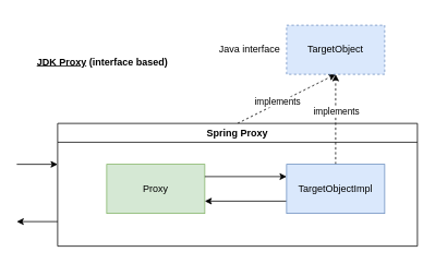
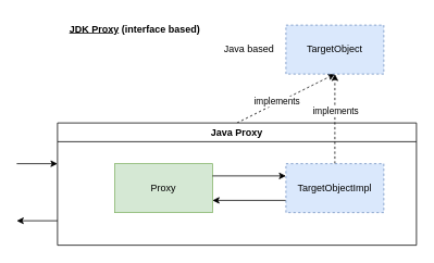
- <mxCell id="14" value="Java interface" style="text;html=1;strokeColor=none;fillColor=none;align=center;verticalAlign=middle;whiteSpace=wrap;rounded=0;" parent="1" vertex="1"><mxGeometry x="260" y="45" width="90" height="30" as="geometry" /></mxCell>
+ <mxCell id="14" value="Java based" style="text;html=1;strokeColor=none;fillColor=none;align=center;verticalAlign=middle;whiteSpace=wrap;rounded=0;" parent="1" vertex="1"><mxGeometry x="260" y="45" width="90" height="30" as="geometry" /></mxCell>
- <mxCell id="15" value="&lt;b&gt;&lt;u&gt;JDK Proxy&lt;/u&gt; (interface based)&lt;/b&gt;" style="text;html=1;strokeColor=none;fillColor=none;align=center;verticalAlign=middle;whiteSpace=wrap;rounded=0;" vertex="1" parent="1"><mxGeometry x="40" y="60" width="170" height="30" as="geometry" /></mxCell>
+ <mxCell id="15" value="&lt;b&gt;&lt;u&gt;JDK Proxy&lt;/u&gt; (interface based)&lt;/b&gt;" style="text;html=1;strokeColor=none;fillColor=none;align=center;verticalAlign=middle;whiteSpace=wrap;rounded=0;" vertex="1" parent="1"><mxGeometry x="80" y="20" width="170" height="30" as="geometry" /></mxCell>
- <mxCell id="4" value="Spring Proxy" style="swimlane;" parent="1" vertex="1"><mxGeometry x="70" y="150" width="440" height="150" as="geometry" /></mxCell>
+ <mxCell id="4" value="Java Proxy" style="swimlane;" parent="1" vertex="1"><mxGeometry x="70" y="150" width="440" height="150" as="geometry" /></mxCell>
- <mxCell id="5" value="Proxy" style="rounded=0;whiteSpace=wrap;html=1;fillColor=#d5e8d4;strokeColor=#82b366;" parent="4" vertex="1"><mxGeometry x="60" y="50" width="120" height="60" as="geometry" /></mxCell>
+ <mxCell id="5" value="Proxy" style="rounded=0;whiteSpace=wrap;html=1;fillColor=#d5e8d4;strokeColor=#82b366;" parent="4" vertex="1"><mxGeometry x="70" y="50" width="120" height="60" as="geometry" /></mxCell>
- <mxCell id="10" value="TargetObjectImpl" style="rounded=0;whiteSpace=wrap;html=1;fillColor=#dae8fc;strokeColor=#6c8ebf;" parent="1" vertex="1"><mxGeometry x="350" y="200" width="120" height="60" as="geometry" /></mxCell>
+ <mxCell id="10" value="TargetObjectImpl" style="rounded=0;whiteSpace=wrap;html=1;fillColor=#dae8fc;strokeColor=#6c8ebf;dashed=1;" parent="1" vertex="1"><mxGeometry x="350" y="200" width="120" height="60" as="geometry" /></mxCell>
